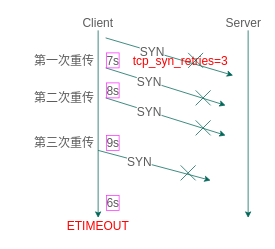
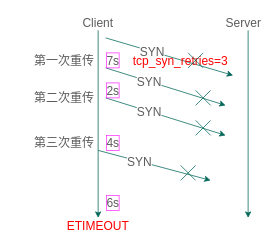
- <mxCell id="20" value="8s" style="text;html=1;strokeColor=none;fillColor=none;align=center;verticalAlign=middle;whiteSpace=wrap;rounded=0;sketch=1;fontSize=16;labelBorderColor=#FF33FF;fontColor=#5C5C5C;" vertex="1" parent="1"><mxGeometry x="130" y="110" width="40" height="20" as="geometry" /></mxCell>
+ <mxCell id="20" value="2s" style="text;html=1;strokeColor=none;fillColor=none;align=center;verticalAlign=middle;whiteSpace=wrap;rounded=0;sketch=1;fontSize=16;labelBorderColor=#FF33FF;fontColor=#5C5C5C;" vertex="1" parent="1"><mxGeometry x="130" y="110" width="40" height="20" as="geometry" /></mxCell>
- <mxCell id="21" value="9s" style="text;html=1;strokeColor=none;fillColor=none;align=center;verticalAlign=middle;whiteSpace=wrap;rounded=0;sketch=1;fontSize=16;labelBorderColor=#FF33FF;fontColor=#5C5C5C;" vertex="1" parent="1"><mxGeometry x="130" y="180" width="40" height="20" as="geometry" /></mxCell>
+ <mxCell id="21" value="4s" style="text;html=1;strokeColor=none;fillColor=none;align=center;verticalAlign=middle;whiteSpace=wrap;rounded=0;sketch=1;fontSize=16;labelBorderColor=#FF33FF;fontColor=#5C5C5C;" vertex="1" parent="1"><mxGeometry x="130" y="180" width="40" height="20" as="geometry" /></mxCell>
